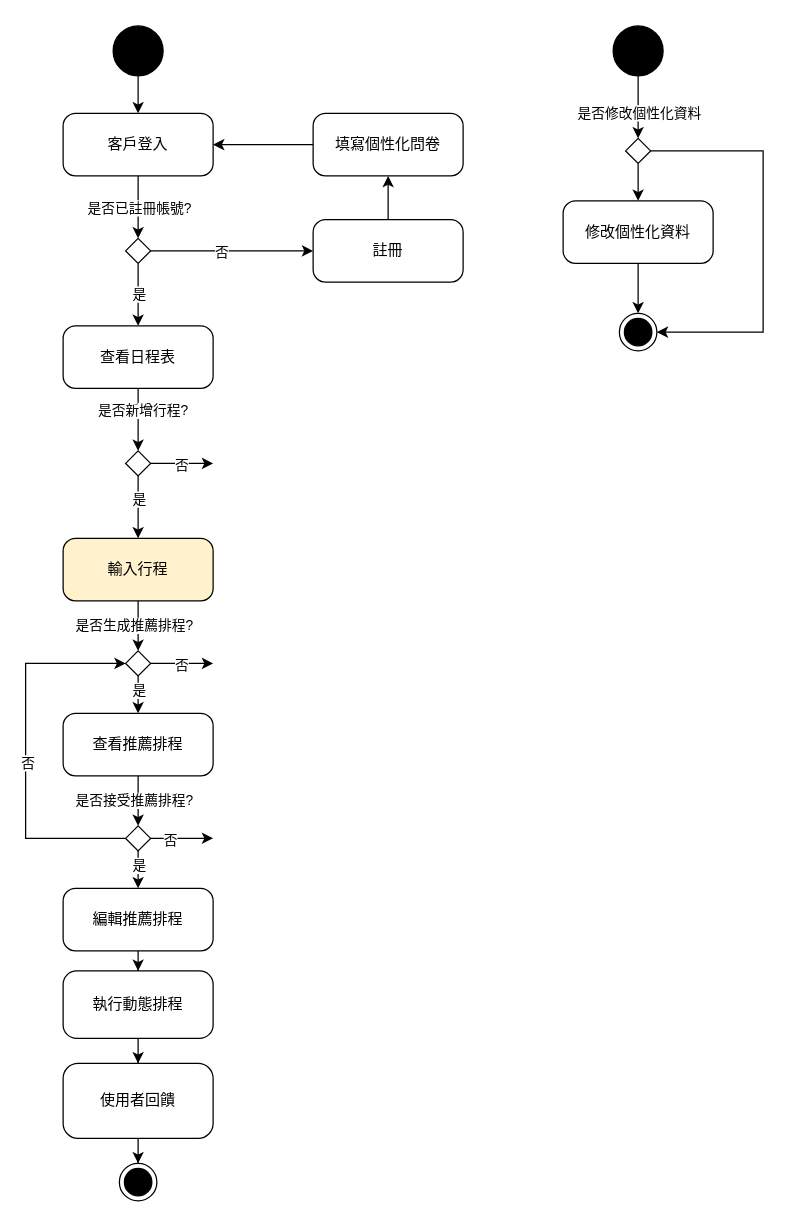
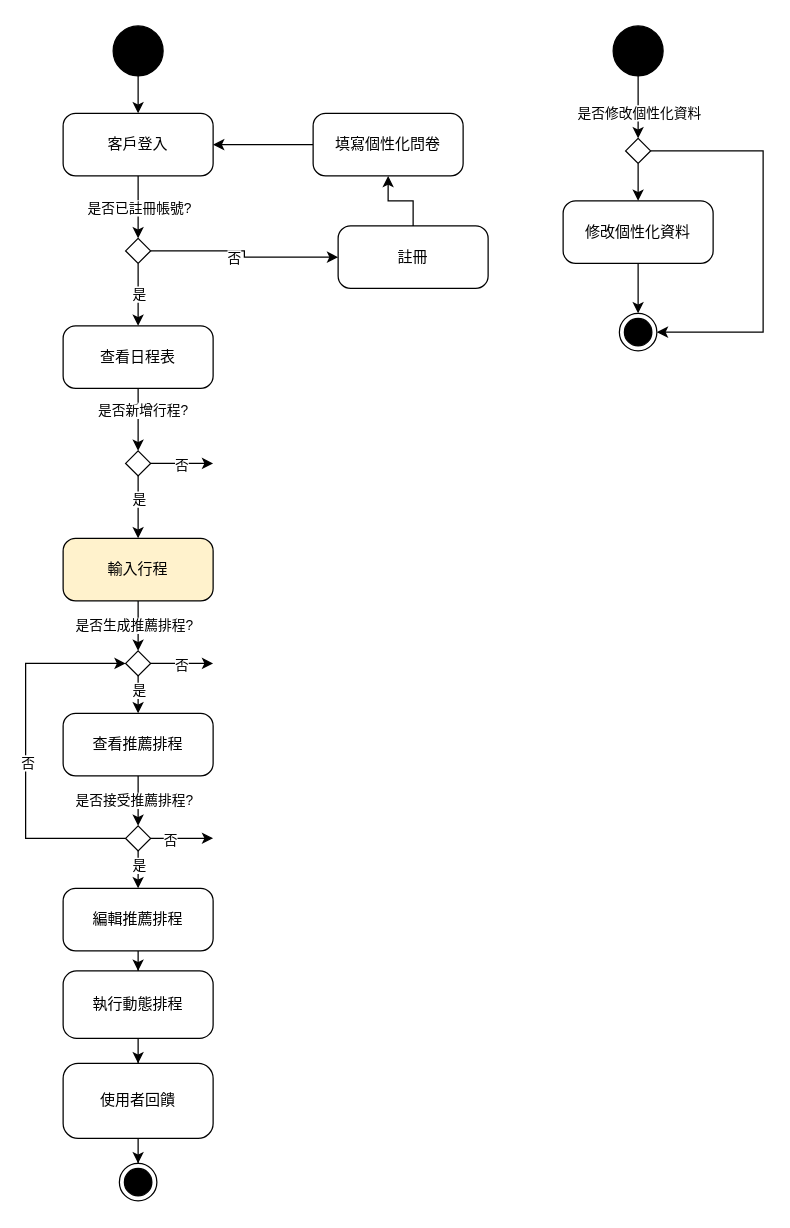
- <mxCell id="12" value="註冊" style="html=1;dashed=0;rounded=1;absoluteArcSize=1;arcSize=20;verticalAlign=middle;align=center;whiteSpace=wrap;" vertex="1" parent="1"><mxGeometry x="250" y="175" width="120" height="50" as="geometry" /></mxCell>
+ <mxCell id="12" value="註冊" style="html=1;dashed=0;rounded=1;absoluteArcSize=1;arcSize=20;verticalAlign=middle;align=center;whiteSpace=wrap;" vertex="1" parent="1"><mxGeometry x="270" y="180" width="120" height="50" as="geometry" /></mxCell>
